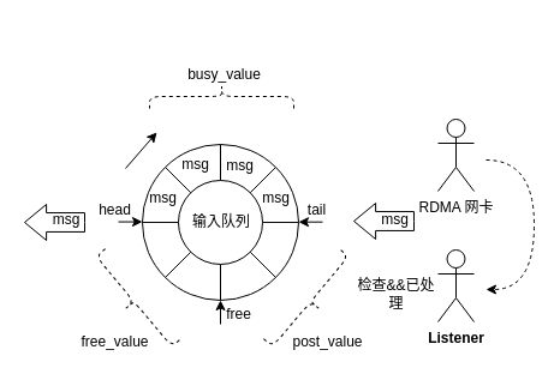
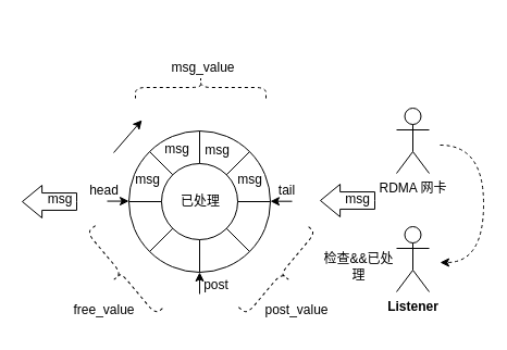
- <mxCell id="29" value="busy_value" style="text;html=1;align=center;verticalAlign=middle;resizable=0;points=[];autosize=1;strokeColor=none;fillColor=none;" parent="1" vertex="1"><mxGeometry x="146" y="47" width="80" height="30" as="geometry" /></mxCell>
+ <mxCell id="29" value="msg_value" style="text;html=1;align=center;verticalAlign=middle;resizable=0;points=[];autosize=1;strokeColor=none;fillColor=none;" parent="1" vertex="1"><mxGeometry x="146" y="47" width="80" height="30" as="geometry" /></mxCell>
- <mxCell id="12" value="输入队列" style="text;html=1;align=center;verticalAlign=middle;whiteSpace=wrap;rounded=0;" parent="1" vertex="1"><mxGeometry x="154" y="170" width="60" height="30" as="geometry" /></mxCell>
+ <mxCell id="12" value="已处理" style="text;html=1;align=center;verticalAlign=middle;whiteSpace=wrap;rounded=0;" parent="1" vertex="1"><mxGeometry x="154" y="170" width="60" height="30" as="geometry" /></mxCell>
- <mxCell id="18" value="free" style="text;html=1;align=center;verticalAlign=middle;resizable=0;points=[];autosize=1;strokeColor=none;fillColor=none;" parent="1" vertex="1"><mxGeometry x="173" y="247" width="50" height="30" as="geometry" /></mxCell>
+ <mxCell id="18" value="post" style="text;html=1;align=center;verticalAlign=middle;resizable=0;points=[];autosize=1;strokeColor=none;fillColor=none;" parent="1" vertex="1"><mxGeometry x="173" y="247" width="50" height="30" as="geometry" /></mxCell>
